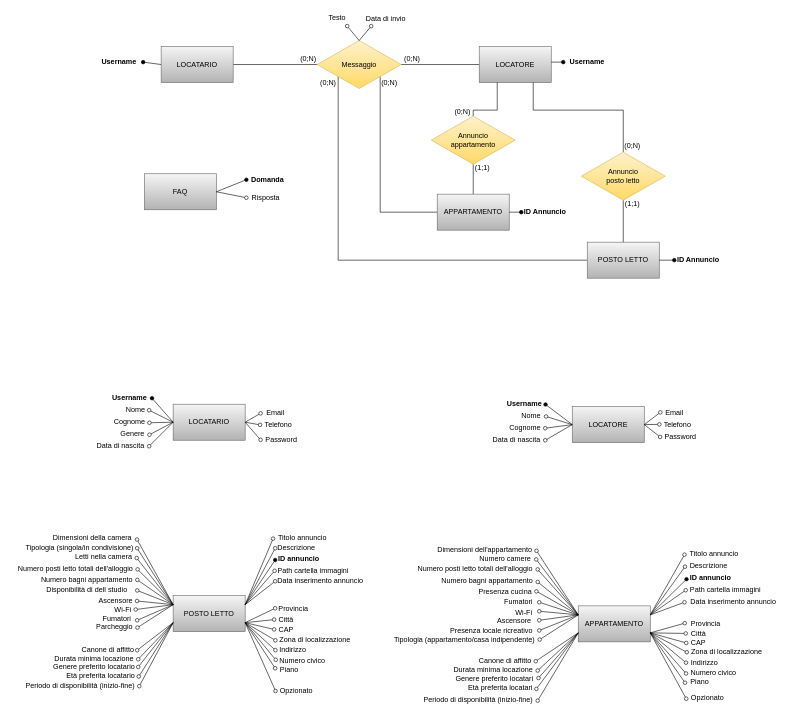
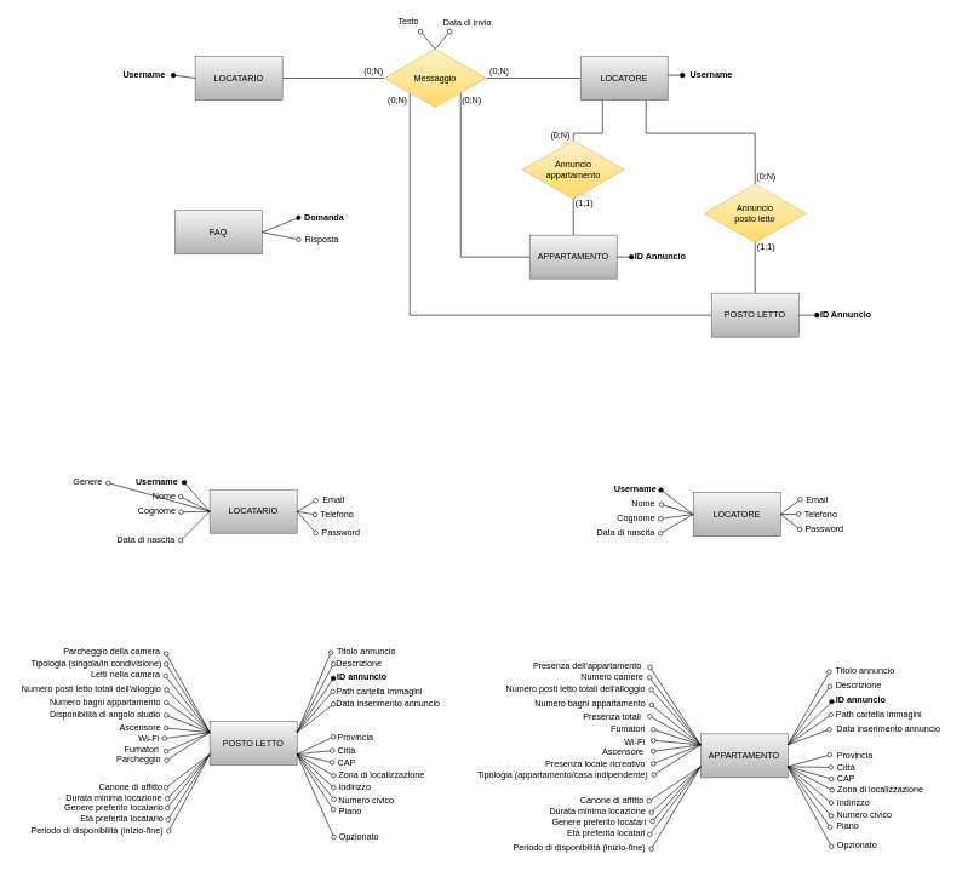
- <mxCell id="39" value="Genere" style="text;html=1;align=center;verticalAlign=middle;resizable=0;points=[];autosize=1;strokeColor=none;fillColor=none;" vertex="1" parent="1"><mxGeometry x="190" y="713" width="60" height="20" as="geometry" /></mxCell>
+ <mxCell id="39" value="Genere" style="text;html=1;align=center;verticalAlign=middle;resizable=0;points=[];autosize=1;strokeColor=none;fillColor=none;" vertex="1" parent="1"><mxGeometry x="90" y="653" width="60" height="20" as="geometry" /></mxCell>
- <mxCell id="71" value="Dimensioni della camera" style="text;html=1;align=center;verticalAlign=middle;resizable=0;points=[];autosize=1;strokeColor=none;fillColor=none;" vertex="1" parent="1"><mxGeometry x="78" y="886" width="150" height="20" as="geometry" /></mxCell>
+ <mxCell id="71" value="Parcheggio della camera" style="text;html=1;align=center;verticalAlign=middle;resizable=0;points=[];autosize=1;strokeColor=none;fillColor=none;" vertex="1" parent="1"><mxGeometry x="78" y="886" width="150" height="20" as="geometry" /></mxCell>
- <mxCell id="94" value="Dimensioni dell'appartamento" style="text;html=1;align=center;verticalAlign=middle;resizable=0;points=[];autosize=1;strokeColor=none;fillColor=none;" vertex="1" parent="1"><mxGeometry x="722" y="906" width="170" height="20" as="geometry" /></mxCell>
+ <mxCell id="94" value="Presenza dell'appartamento" style="text;html=1;align=center;verticalAlign=middle;resizable=0;points=[];autosize=1;strokeColor=none;fillColor=none;" vertex="1" parent="1"><mxGeometry x="722" y="906" width="170" height="20" as="geometry" /></mxCell>
- <mxCell id="74" value="Disponibilità di dell studio" style="text;html=1;align=center;verticalAlign=middle;resizable=0;points=[];autosize=1;strokeColor=none;fillColor=none;" vertex="1" parent="1"><mxGeometry x="59" y="972" width="170" height="20" as="geometry" /></mxCell>
+ <mxCell id="74" value="Disponibilità di angolo studio" style="text;html=1;align=center;verticalAlign=middle;resizable=0;points=[];autosize=1;strokeColor=none;fillColor=none;" vertex="1" parent="1"><mxGeometry x="59" y="972" width="170" height="20" as="geometry" /></mxCell>
- <mxCell id="96" value="Presenza cucina" style="text;html=1;align=center;verticalAlign=middle;resizable=0;points=[];autosize=1;strokeColor=none;fillColor=none;" vertex="1" parent="1"><mxGeometry x="791" y="975" width="100" height="20" as="geometry" /></mxCell>
+ <mxCell id="96" value="Presenza totali" style="text;html=1;align=center;verticalAlign=middle;resizable=0;points=[];autosize=1;strokeColor=none;fillColor=none;" vertex="1" parent="1"><mxGeometry x="791" y="975" width="100" height="20" as="geometry" /></mxCell>
